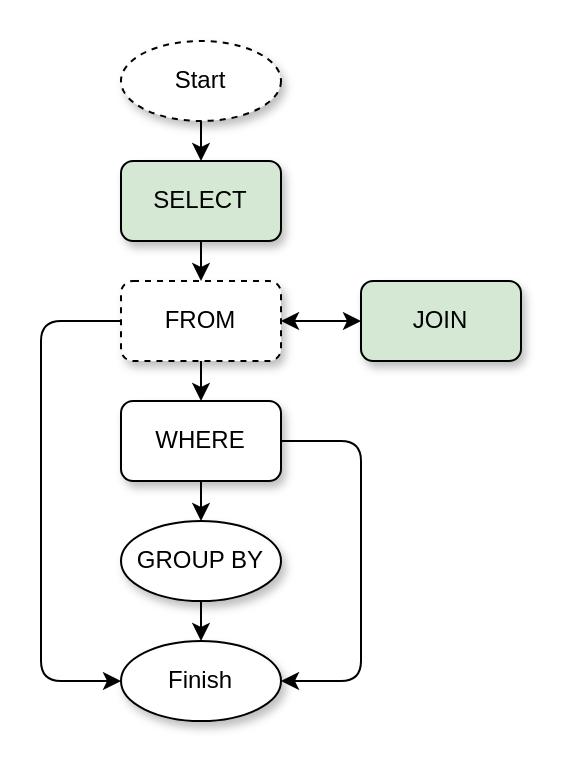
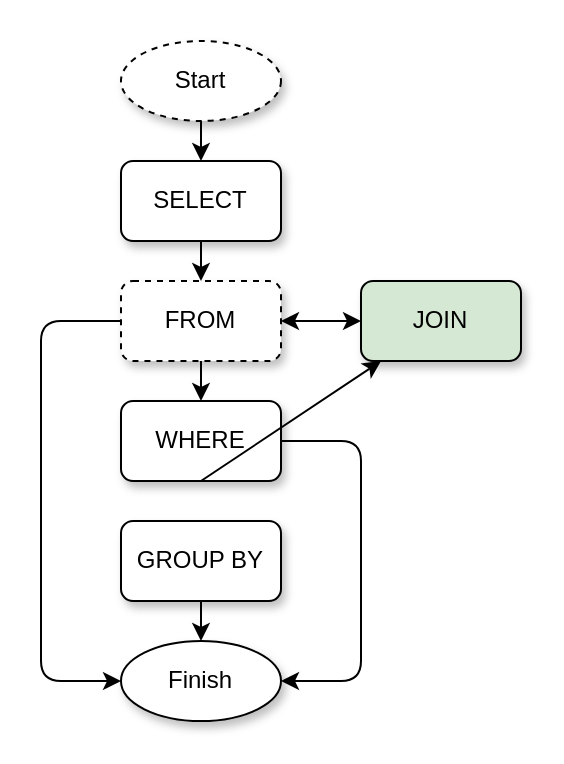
- <mxCell id="2" value="SELECT" style="rounded=1;whiteSpace=wrap;html=1;fontSize=12;glass=0;strokeWidth=1;shadow=1;fillColor=#d5e8d4;" vertex="1" parent="1"><mxGeometry x="60" y="80" width="80" height="40" as="geometry" /></mxCell>
+ <mxCell id="2" value="SELECT" style="rounded=1;whiteSpace=wrap;html=1;fontSize=12;glass=0;strokeWidth=1;shadow=1;" vertex="1" parent="1"><mxGeometry x="60" y="80" width="80" height="40" as="geometry" /></mxCell>
- <mxCell id="13" value="" style="endArrow=classic;html=1;rounded=0;exitX=0.5;exitY=1;exitDx=0;exitDy=0;entryX=0.5;entryY=0;entryDx=0;entryDy=0;" edge="1" parent="1" source="4" target="8"><mxGeometry width="50" height="50" relative="1" as="geometry"><mxPoint x="240" y="210" as="sourcePoint" /><mxPoint x="290" y="160" as="targetPoint" /></mxGeometry></mxCell>
+ <mxCell id="13" value="" style="endArrow=classic;html=1;rounded=0;exitX=0.5;exitY=1;exitDx=0;exitDy=0;" edge="1" parent="1" source="4" target="7"><mxGeometry width="50" height="50" relative="1" as="geometry"><mxPoint x="240" y="210" as="sourcePoint" /><mxPoint x="290" y="160" as="targetPoint" /></mxGeometry></mxCell>
- <mxCell id="8" value="GROUP BY" style="ellipse;whiteSpace=wrap;html=1;fontSize=12;glass=0;strokeWidth=1;shadow=1;" vertex="1" parent="1"><mxGeometry x="60" y="260" width="80" height="40" as="geometry" /></mxCell>
+ <mxCell id="8" value="GROUP BY" style="rounded=1;whiteSpace=wrap;html=1;fontSize=12;glass=0;strokeWidth=1;shadow=1;" vertex="1" parent="1"><mxGeometry x="60" y="260" width="80" height="40" as="geometry" /></mxCell>
